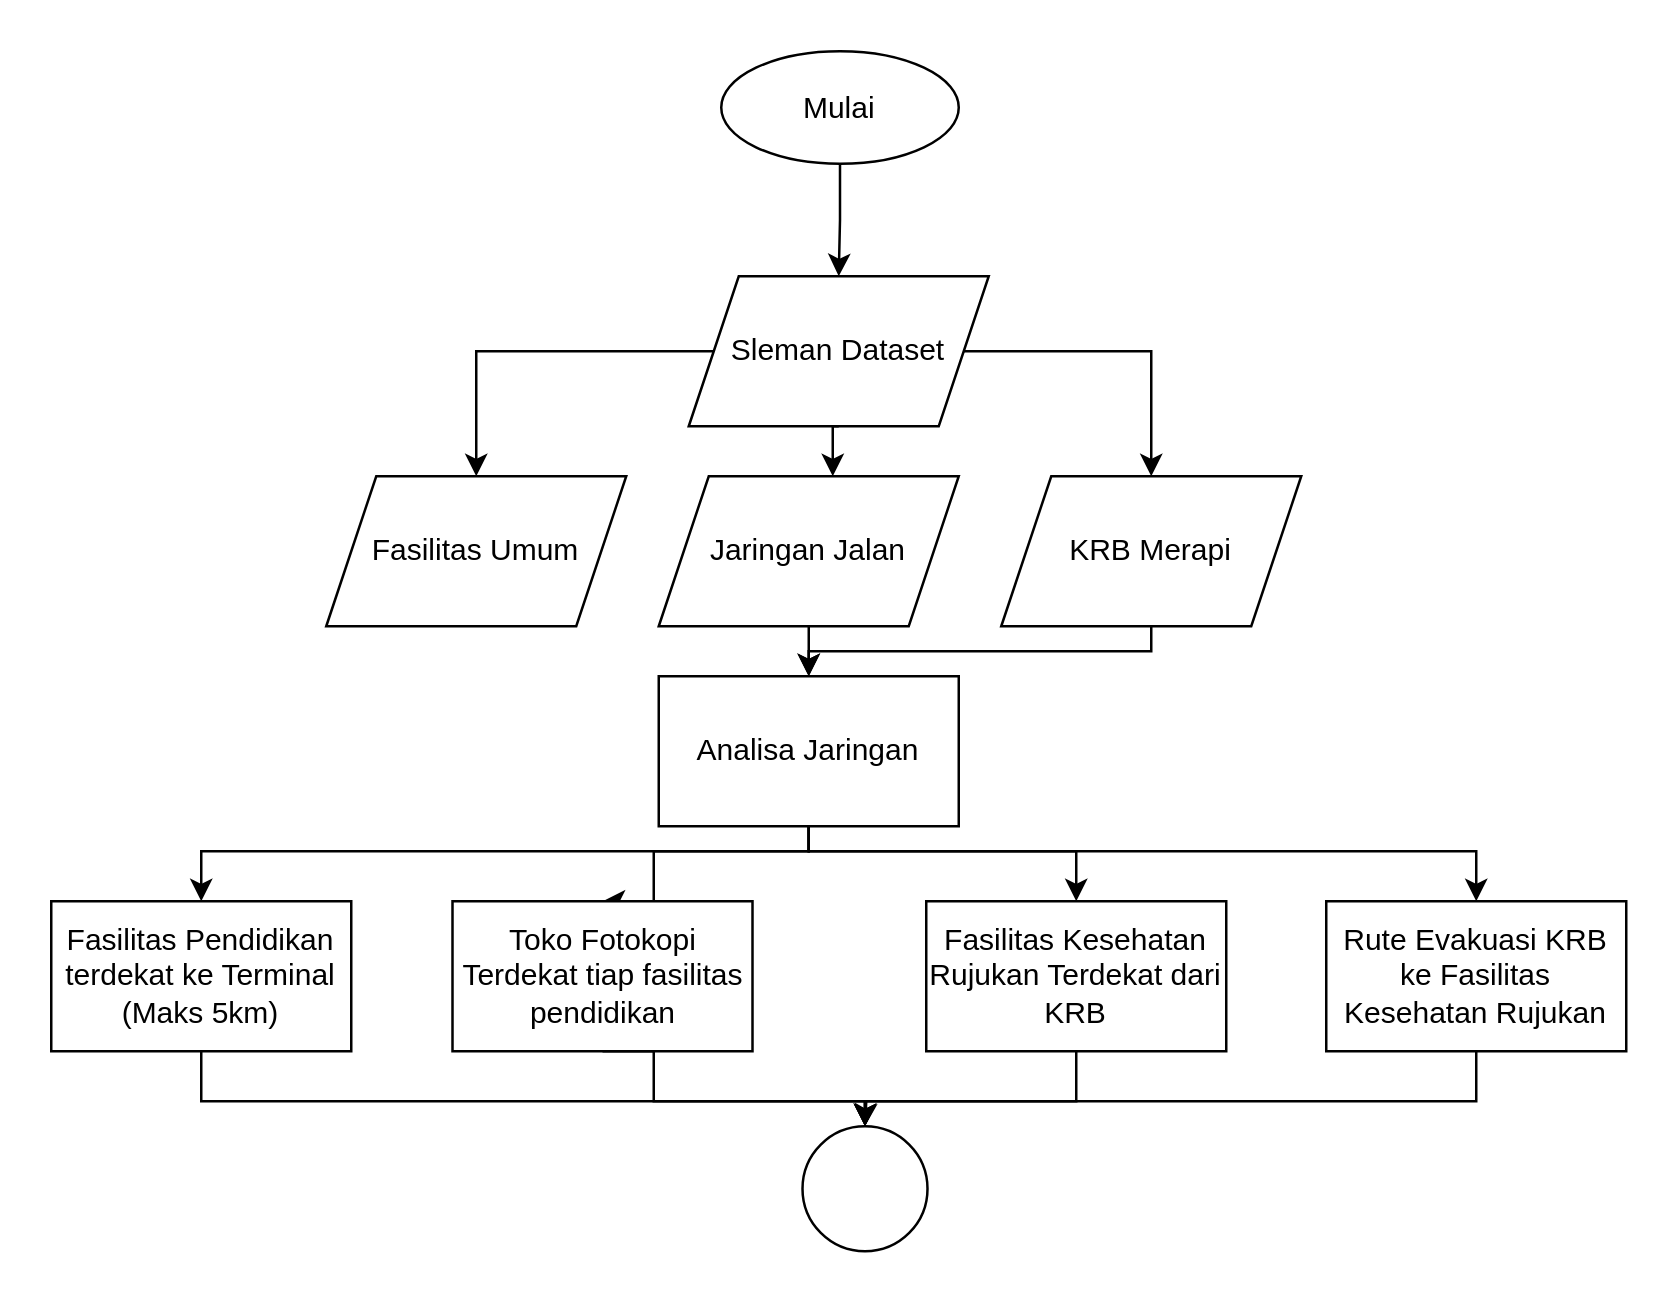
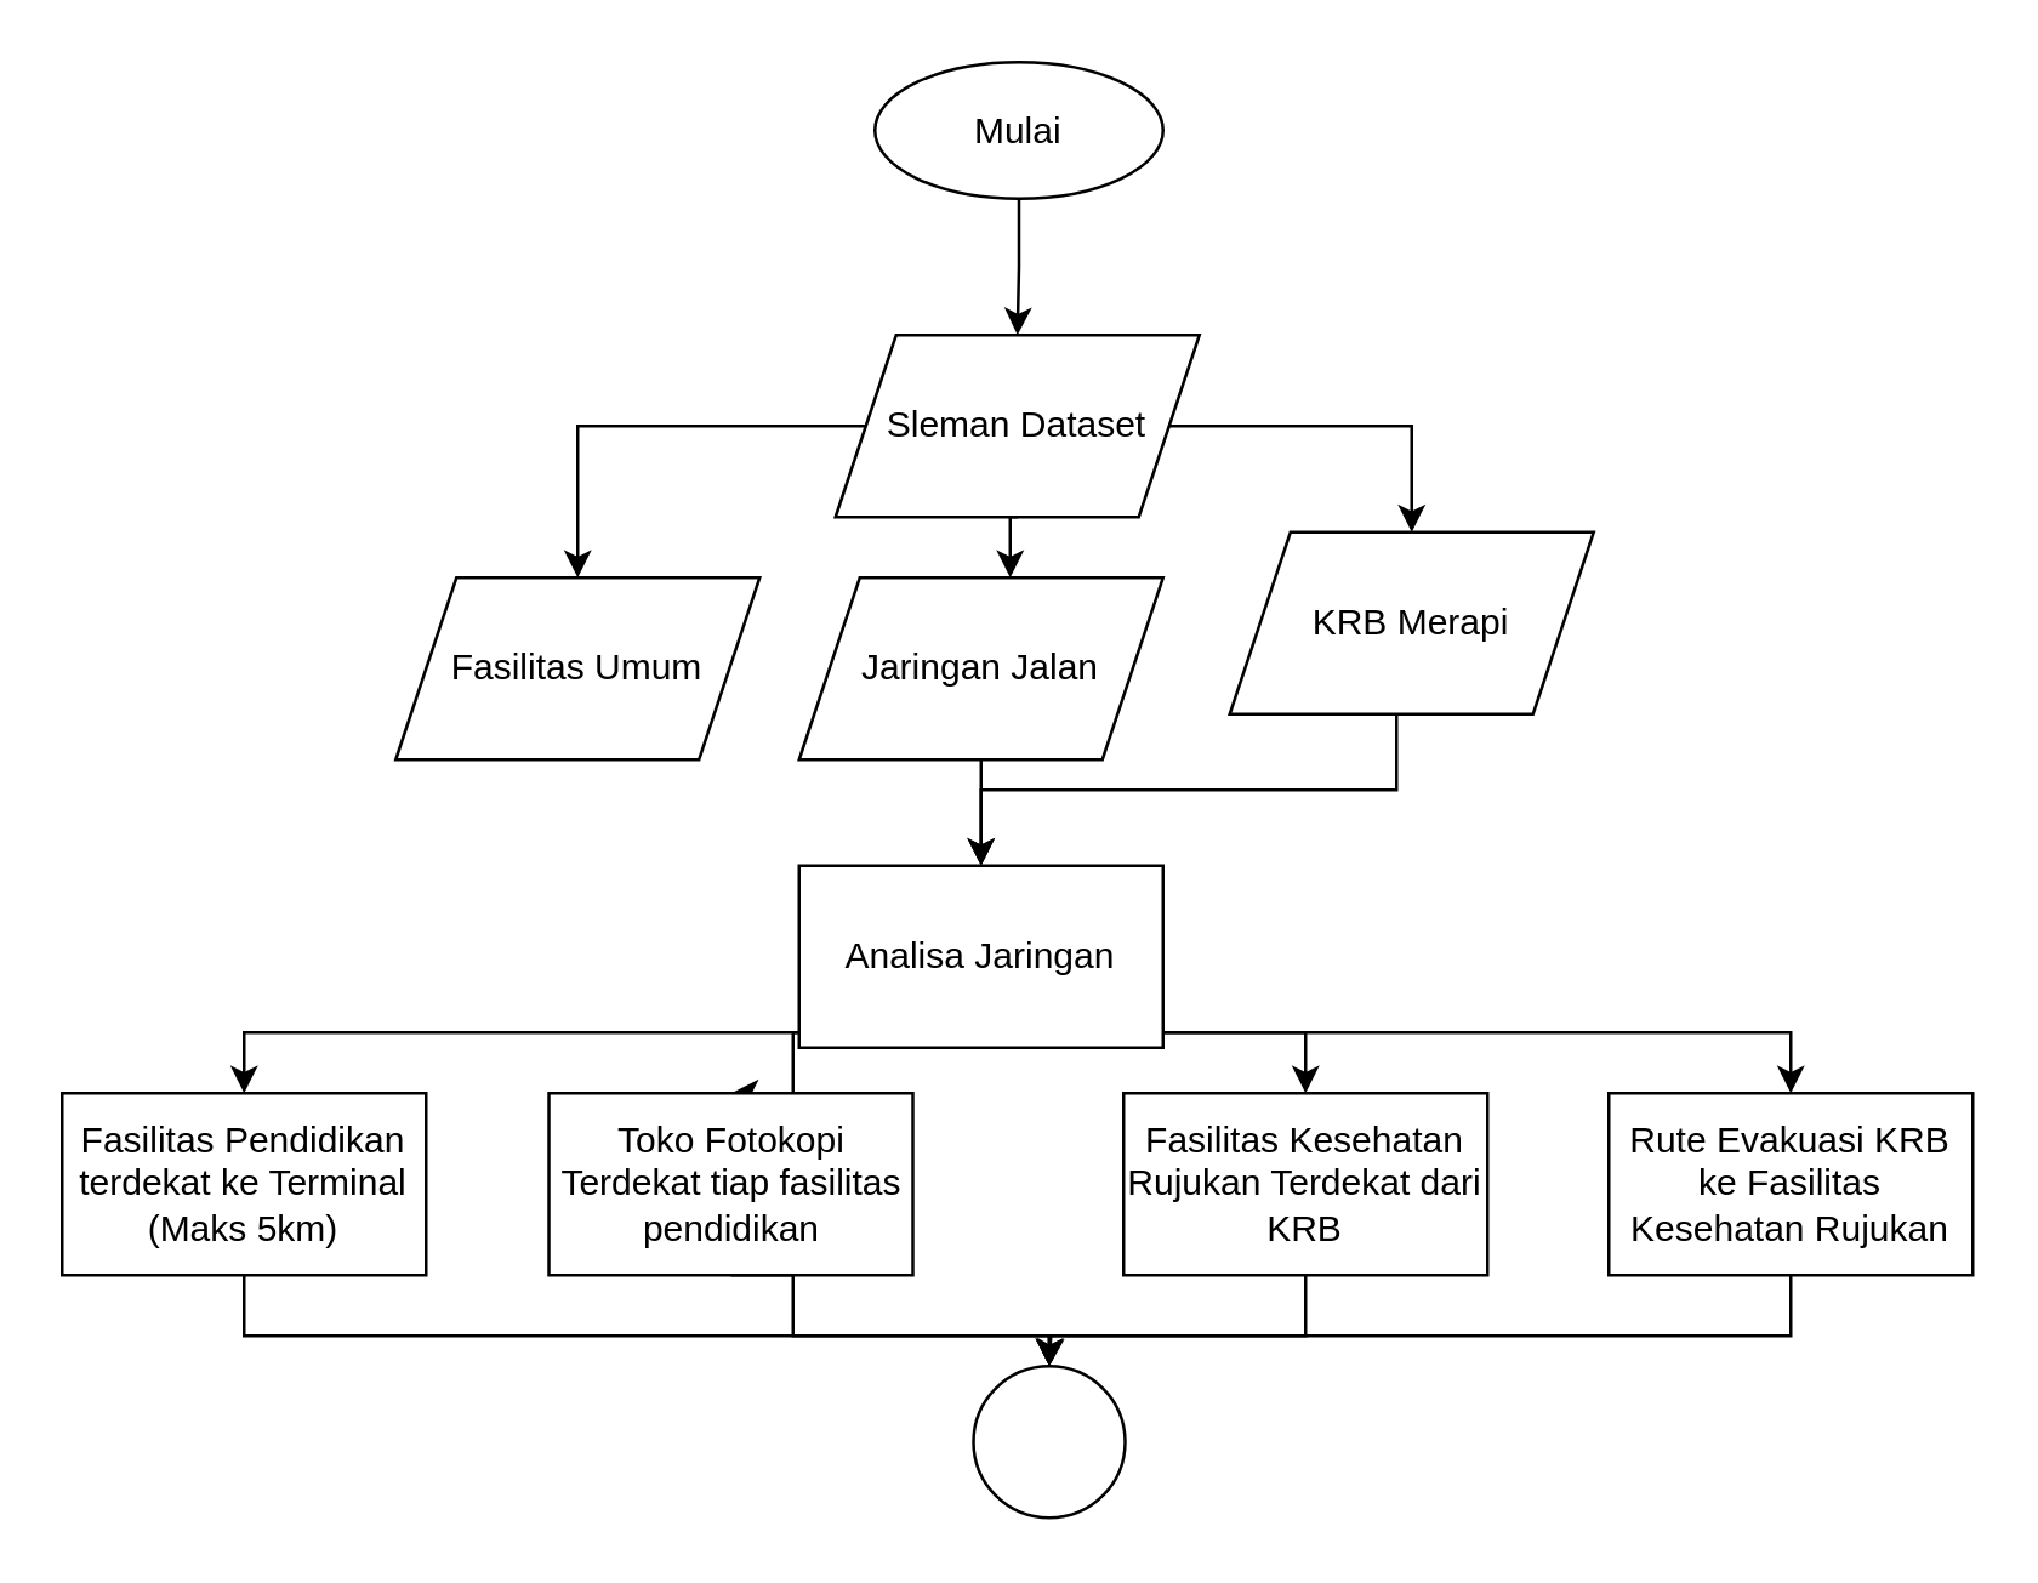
- <mxCell id="12" value="KRB Merapi" style="shape=parallelogram;perimeter=parallelogramPerimeter;whiteSpace=wrap;html=1;fixedSize=1;" parent="1" vertex="1"><mxGeometry x="400" y="190" width="120" height="60" as="geometry" /></mxCell>
+ <mxCell id="12" value="KRB Merapi" style="shape=parallelogram;perimeter=parallelogramPerimeter;whiteSpace=wrap;html=1;fixedSize=1;" parent="1" vertex="1"><mxGeometry x="405" y="175" width="120" height="60" as="geometry" /></mxCell>
- <mxCell id="17" value="Analisa Jaringan" style="rounded=0;whiteSpace=wrap;html=1;" parent="1" vertex="1"><mxGeometry x="263" y="270" width="120" height="60" as="geometry" /></mxCell>
+ <mxCell id="17" value="Analisa Jaringan" style="rounded=0;whiteSpace=wrap;html=1;" parent="1" vertex="1"><mxGeometry x="263" y="285" width="120" height="60" as="geometry" /></mxCell>
